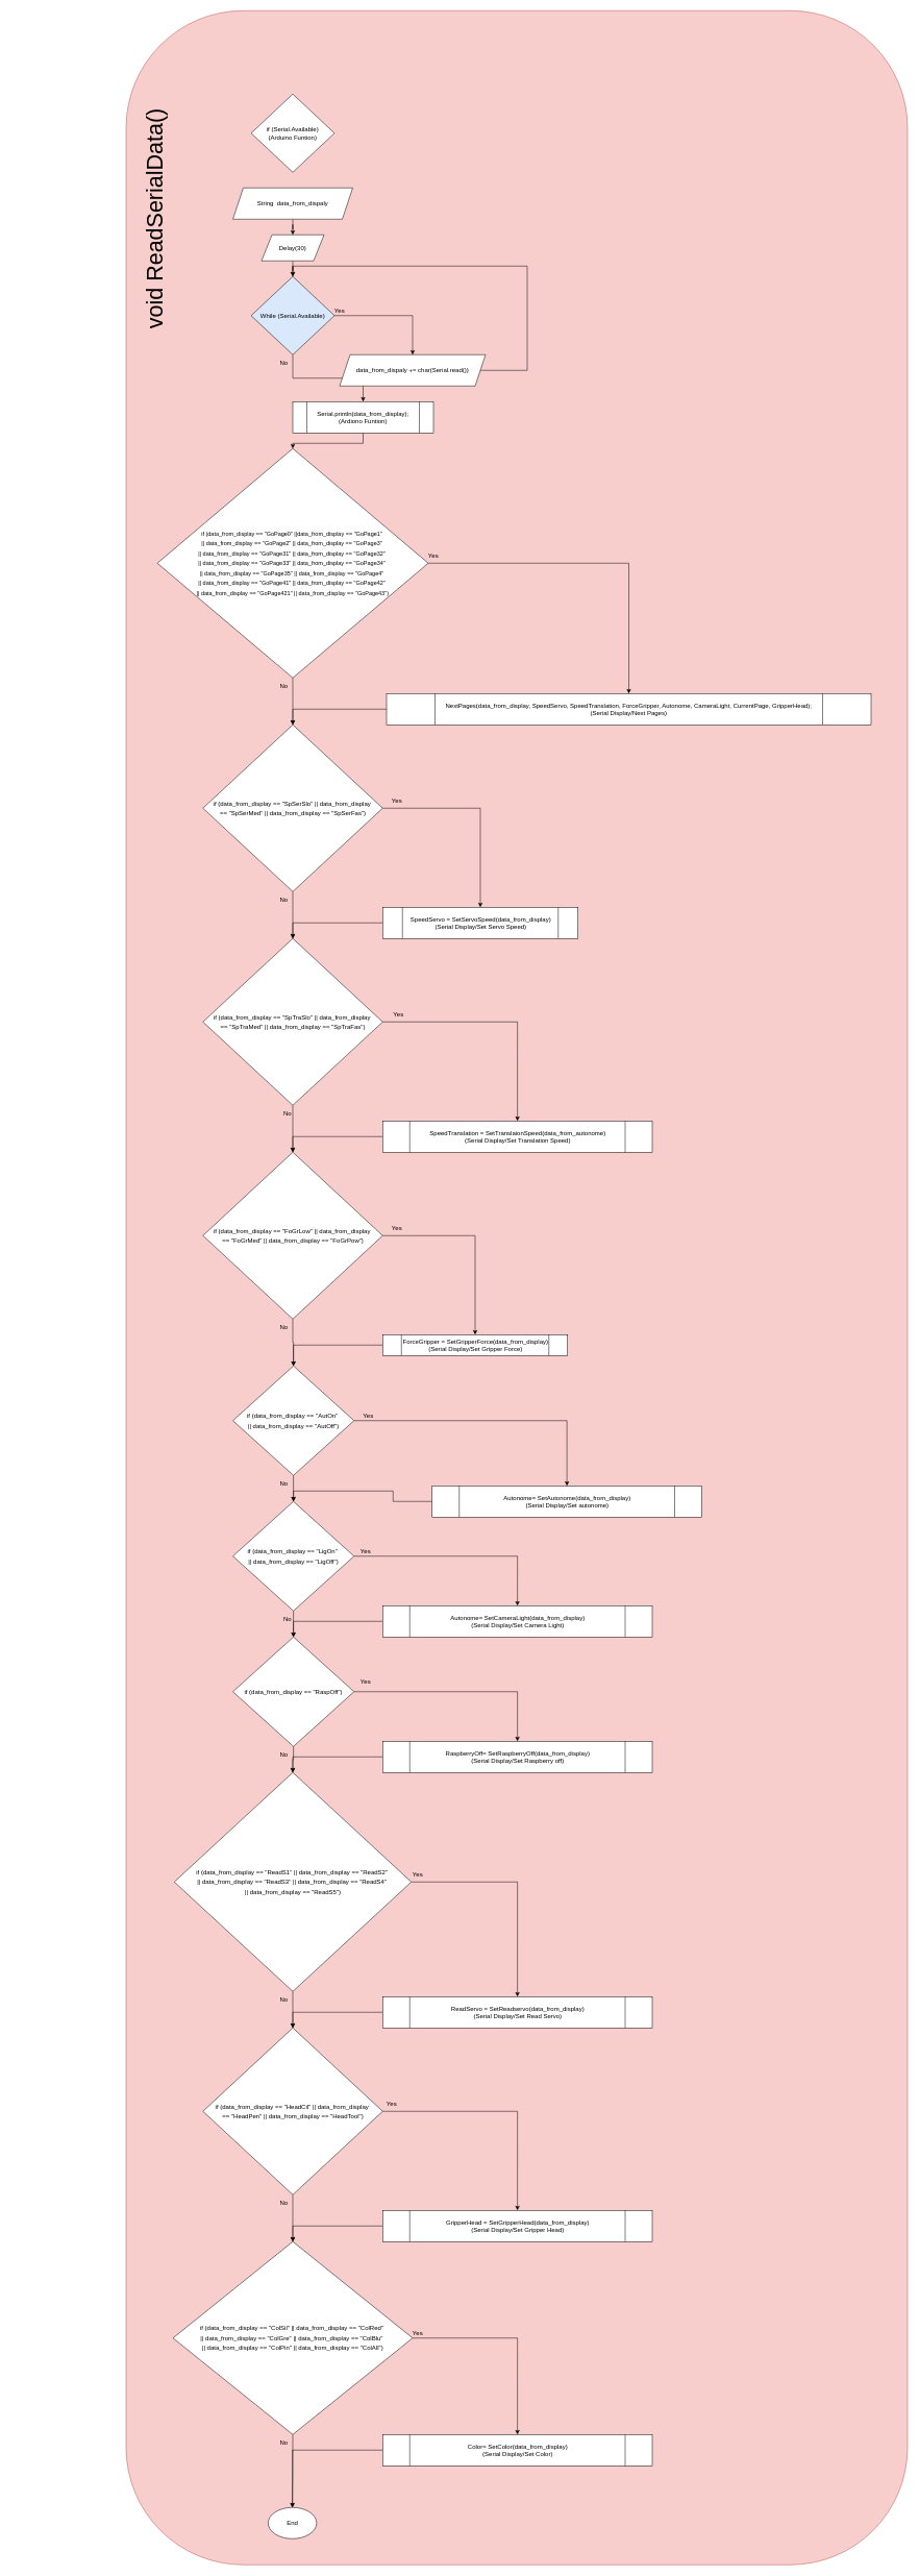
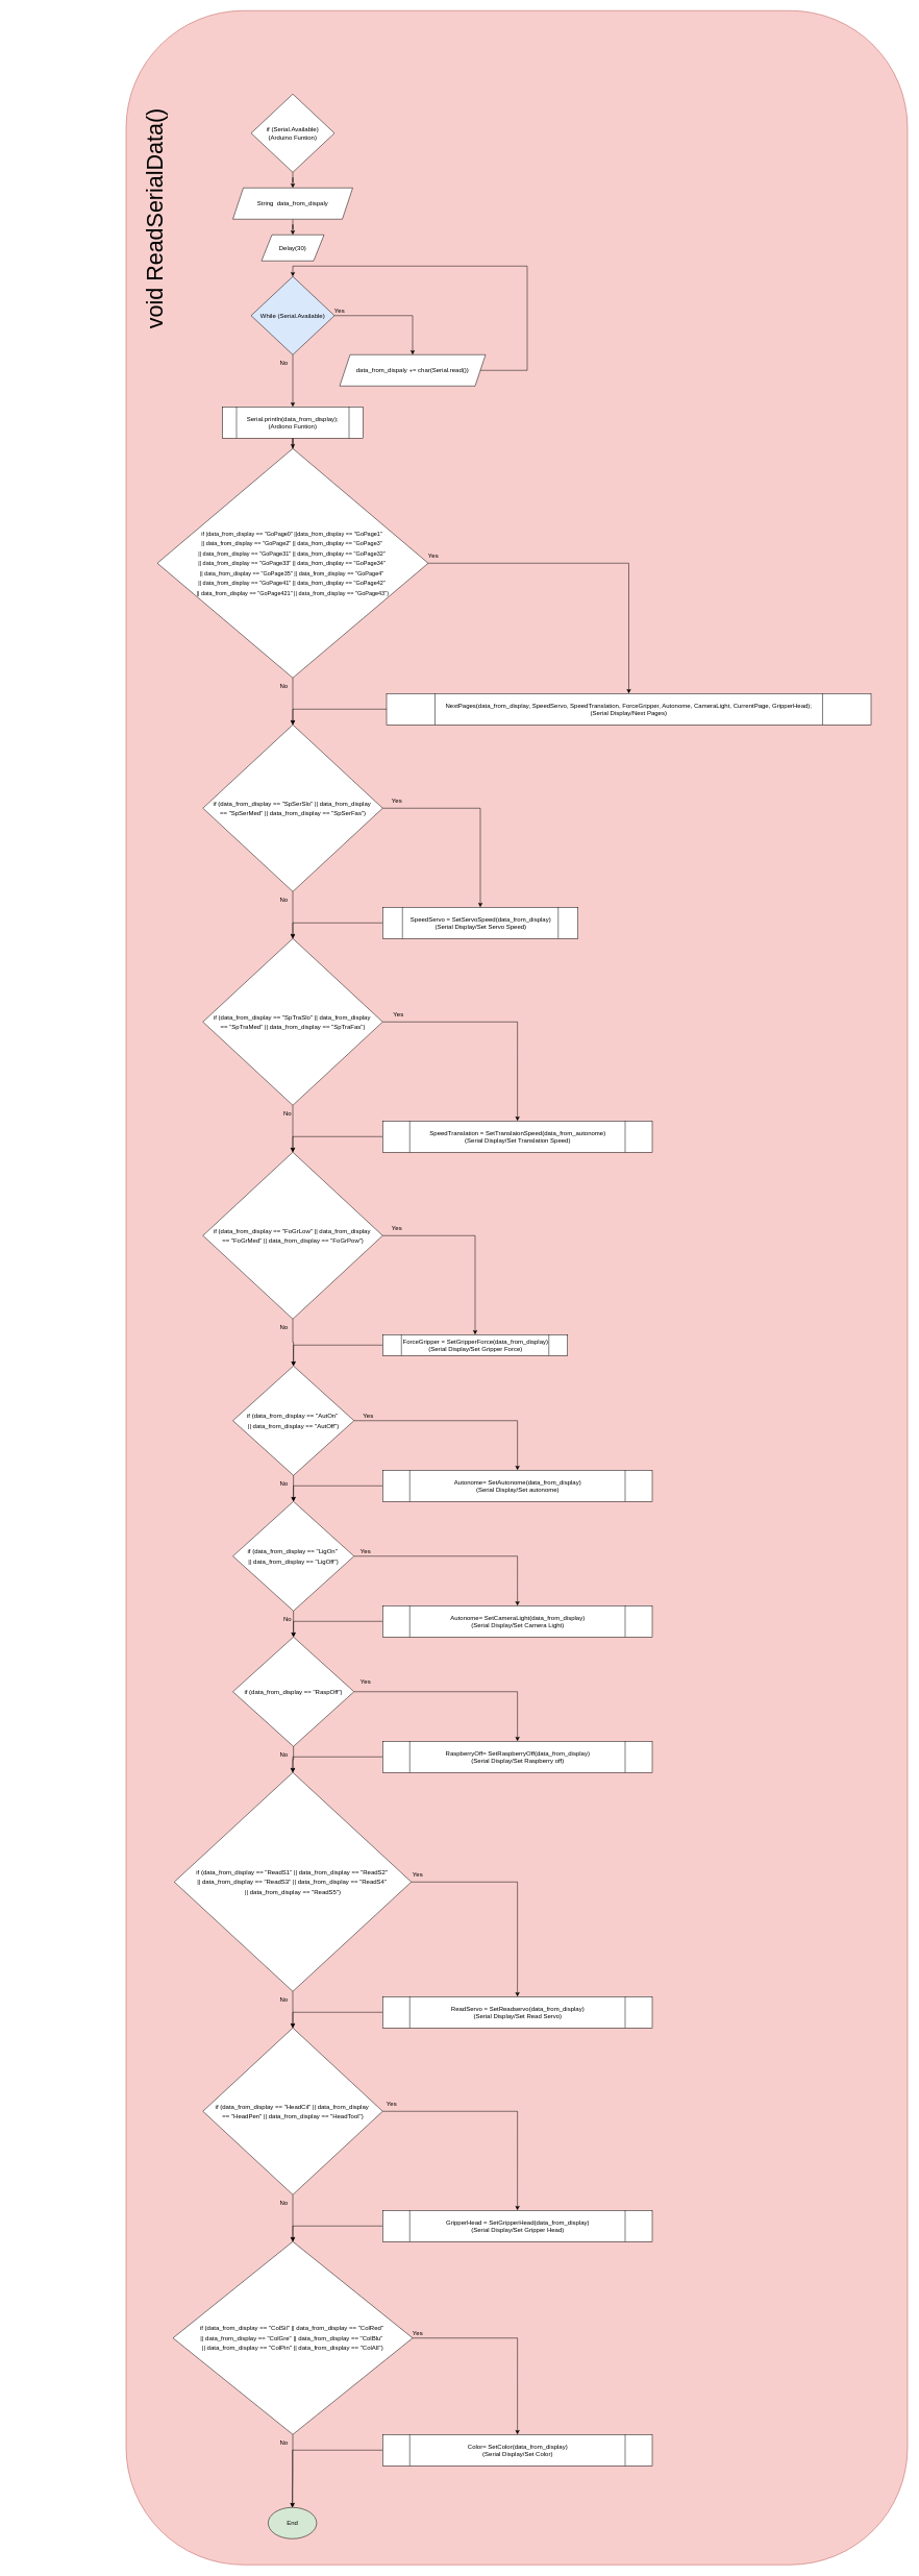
+ <mxCell id="4" value="" style="edgeStyle=orthogonalEdgeStyle;rounded=0;orthogonalLoop=1;jettySize=auto;html=1;" edge="1" parent="1" source="5" target="7"><mxGeometry relative="1" as="geometry" /></mxCell>
- <mxCell id="8" style="edgeStyle=orthogonalEdgeStyle;rounded=0;orthogonalLoop=1;jettySize=auto;html=1;entryX=0.5;entryY=0;entryDx=0;entryDy=0;" edge="1" parent="1" source="9" target="12"><mxGeometry relative="1" as="geometry" /></mxCell>
- <mxCell id="16" value="Serial.println(data_from_display);&lt;div&gt;(Ardiono Funtion)&lt;/div&gt;" style="shape=process;whiteSpace=wrap;html=1;backgroundOutline=1;" vertex="1" parent="1"><mxGeometry x="561" y="770" width="270" height="60" as="geometry" /></mxCell>
+ <mxCell id="16" value="Serial.println(data_from_display);&lt;div&gt;(Ardiono Funtion)&lt;/div&gt;" style="shape=process;whiteSpace=wrap;html=1;backgroundOutline=1;" vertex="1" parent="1"><mxGeometry x="426" y="780" width="270" height="60" as="geometry" /></mxCell>
- <mxCell id="41" value="&lt;div&gt;&lt;font face=&quot;Helvetica&quot; style=&quot;font-size: 12px;&quot;&gt;Autonome= SetAutonome(data_from_display)&lt;/font&gt;&lt;/div&gt;&lt;div&gt;&lt;font face=&quot;Helvetica&quot; style=&quot;font-size: 12px;&quot;&gt;(Serial Display/Set autonome)&lt;/font&gt;&lt;/div&gt;" style="shape=process;whiteSpace=wrap;html=1;backgroundOutline=1;" vertex="1" parent="1"><mxGeometry x="828.5" y="2850" width="517.5" height="60" as="geometry" /></mxCell>
+ <mxCell id="41" value="&lt;div&gt;&lt;font face=&quot;Helvetica&quot; style=&quot;font-size: 12px;&quot;&gt;Autonome= SetAutonome(data_from_display)&lt;/font&gt;&lt;/div&gt;&lt;div&gt;&lt;font face=&quot;Helvetica&quot; style=&quot;font-size: 12px;&quot;&gt;(Serial Display/Set autonome)&lt;/font&gt;&lt;/div&gt;" style="shape=process;whiteSpace=wrap;html=1;backgroundOutline=1;" vertex="1" parent="1"><mxGeometry x="733.5" y="2820" width="517.5" height="60" as="geometry" /></mxCell>
- <mxCell id="67" value="End" style="ellipse;whiteSpace=wrap;html=1;" vertex="1" parent="1"><mxGeometry x="513.75" y="4810" width="93" height="60" as="geometry" /></mxCell>
+ <mxCell id="67" value="End" style="ellipse;whiteSpace=wrap;html=1;fillColor=#d5e8d4;" vertex="1" parent="1"><mxGeometry x="513.75" y="4810" width="93" height="60" as="geometry" /></mxCell>
